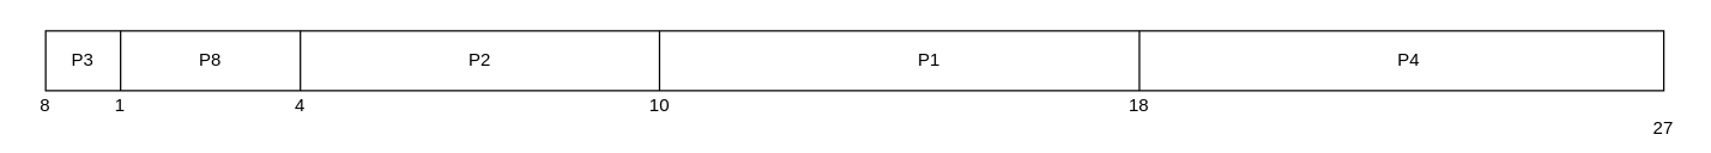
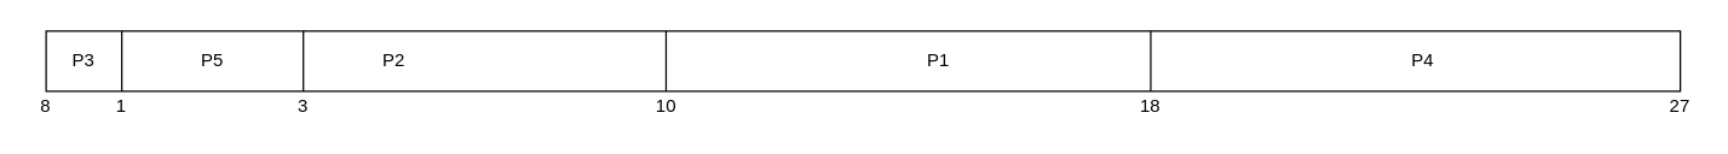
- <mxCell id="14" value="P8" style="text;html=1;strokeColor=none;fillColor=none;align=center;verticalAlign=middle;whiteSpace=wrap;rounded=0;" vertex="1" parent="1"><mxGeometry x="120" y="30" width="40" height="20" as="geometry" /></mxCell>
+ <mxCell id="14" value="P5" style="text;html=1;strokeColor=none;fillColor=none;align=center;verticalAlign=middle;whiteSpace=wrap;rounded=0;" vertex="1" parent="1"><mxGeometry x="120" y="30" width="40" height="20" as="geometry" /></mxCell>
- <mxCell id="15" value="P2" style="text;html=1;strokeColor=none;fillColor=none;align=center;verticalAlign=middle;whiteSpace=wrap;rounded=0;" vertex="1" parent="1"><mxGeometry x="300" y="30" width="40" height="20" as="geometry" /></mxCell>
+ <mxCell id="15" value="P2" style="text;html=1;strokeColor=none;fillColor=none;align=center;verticalAlign=middle;whiteSpace=wrap;rounded=0;" vertex="1" parent="1"><mxGeometry x="240" y="30" width="40" height="20" as="geometry" /></mxCell>
- <mxCell id="5" value="4" style="text;html=1;strokeColor=none;fillColor=none;align=center;verticalAlign=middle;whiteSpace=wrap;rounded=0;" vertex="1" parent="1"><mxGeometry x="190" y="60" width="20" height="20" as="geometry" /></mxCell>
+ <mxCell id="5" value="3" style="text;html=1;strokeColor=none;fillColor=none;align=center;verticalAlign=middle;whiteSpace=wrap;rounded=0;" vertex="1" parent="1"><mxGeometry x="190" y="60" width="20" height="20" as="geometry" /></mxCell>
- <mxCell id="8" value="27" style="text;html=1;strokeColor=none;fillColor=none;align=center;verticalAlign=middle;whiteSpace=wrap;rounded=0;" vertex="1" parent="1"><mxGeometry x="1100" y="75" width="20" height="20" as="geometry" /></mxCell>
+ <mxCell id="8" value="27" style="text;html=1;strokeColor=none;fillColor=none;align=center;verticalAlign=middle;whiteSpace=wrap;rounded=0;" vertex="1" parent="1"><mxGeometry x="1100" y="60" width="20" height="20" as="geometry" /></mxCell>
